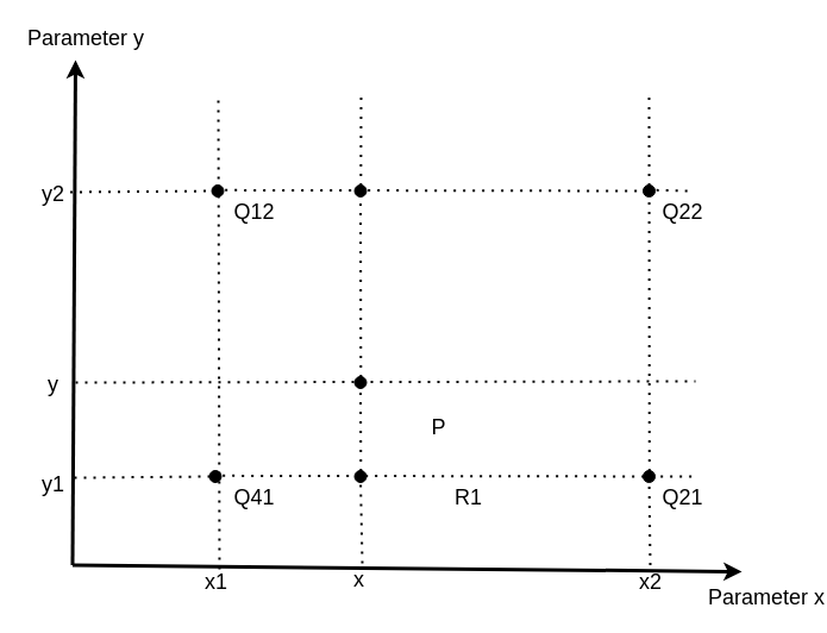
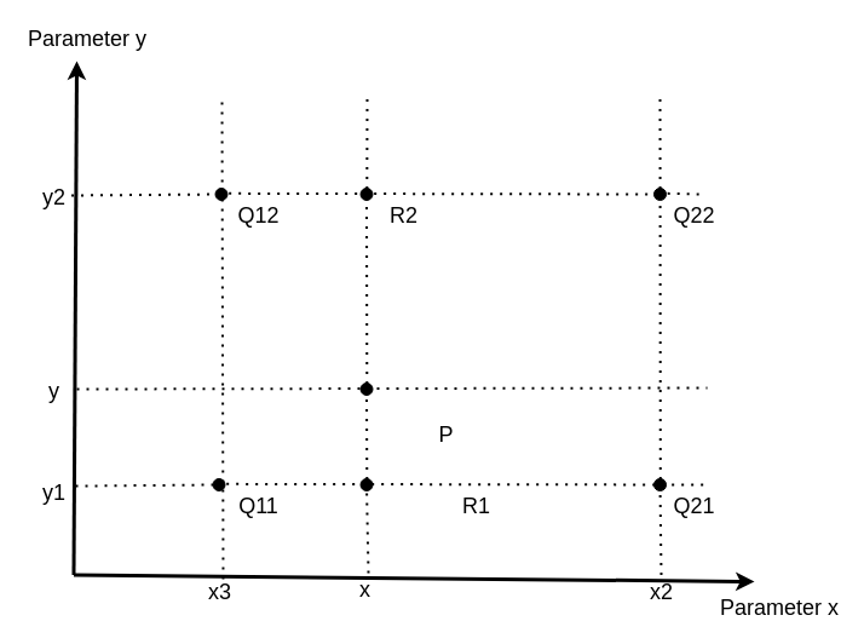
+ <mxCell id="37" value="R2" style="text;spacingTop=-5;align=center;verticalAlign=middle;fontStyle=0;html=1;fontSize=18;points=[];strokeColor=none;" vertex="1" parent="1"><mxGeometry x="273" y="165" width="120" height="30" as="geometry" /></mxCell>
- <mxCell id="34" value="Q41" style="text;spacingTop=-5;align=center;verticalAlign=middle;fontStyle=0;html=1;fontSize=18;points=[];strokeColor=none;" vertex="1" parent="1"><mxGeometry x="153" y="405" width="120" height="30" as="geometry" /></mxCell>
+ <mxCell id="34" value="Q11" style="text;spacingTop=-5;align=center;verticalAlign=middle;fontStyle=0;html=1;fontSize=18;points=[];strokeColor=none;" vertex="1" parent="1"><mxGeometry x="153" y="405" width="120" height="30" as="geometry" /></mxCell>
- <mxCell id="5" value="x1" style="text;spacingTop=-5;align=center;verticalAlign=middle;fontStyle=0;html=1;fontSize=18;points=[];strokeColor=none;" parent="1" vertex="1"><mxGeometry x="120.5" y="476.5" width="120" height="30" as="geometry" /></mxCell>
+ <mxCell id="5" value="x3" style="text;spacingTop=-5;align=center;verticalAlign=middle;fontStyle=0;html=1;fontSize=18;points=[];strokeColor=none;" parent="1" vertex="1"><mxGeometry x="120.5" y="476.5" width="120" height="30" as="geometry" /></mxCell>
